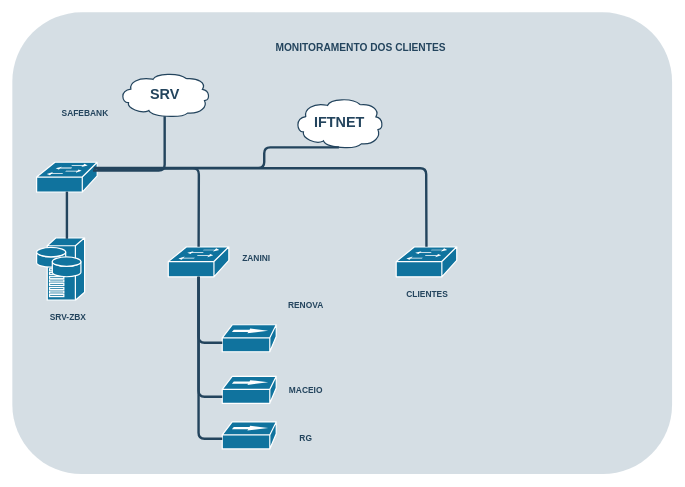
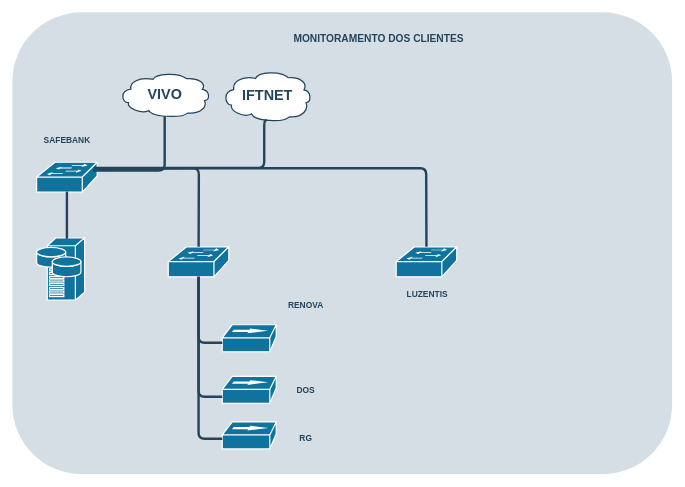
- <mxCell id="20" value="&lt;font color=&quot;#23445d&quot; style=&quot;font-size: 17px&quot;&gt;MONITORAMENTO DOS CLIENTES&lt;/font&gt;" style="rounded=1;whiteSpace=wrap;html=1;strokeColor=none;fillColor=none;fontSize=14;fontColor=#742B21;align=center;fontStyle=1" parent="1" vertex="1"><mxGeometry x="450.5" y="60" width="300" height="40" as="geometry" /></mxCell>
+ <mxCell id="20" value="&lt;font color=&quot;#23445d&quot; style=&quot;font-size: 17px&quot;&gt;MONITORAMENTO DOS CLIENTES&lt;/font&gt;" style="rounded=1;whiteSpace=wrap;html=1;strokeColor=none;fillColor=none;fontSize=14;fontColor=#742B21;align=center;fontStyle=1" parent="1" vertex="1"><mxGeometry x="480.5" y="45" width="300" height="40" as="geometry" /></mxCell>
- <mxCell id="4" value="SRV" style="shape=mxgraph.cisco.storage.cloud;html=1;dashed=0;strokeColor=#23445D;fillColor=#ffffff;strokeWidth=2;fontFamily=Helvetica;fontSize=24;fontColor=#23445D;align=center;fontStyle=1" parent="1" vertex="1"><mxGeometry x="198" width="152" height="74" as="geometry" y="120" /></mxCell>
+ <mxCell id="4" value="VIVO" style="shape=mxgraph.cisco.storage.cloud;html=1;dashed=0;strokeColor=#23445D;fillColor=#ffffff;strokeWidth=2;fontFamily=Helvetica;fontSize=24;fontColor=#23445D;align=center;fontStyle=1" parent="1" vertex="1"><mxGeometry x="198" width="152" height="74" as="geometry" y="120" /></mxCell>
- <mxCell id="22" value="&lt;font color=&quot;#23445d&quot;&gt;SAFEBANK&lt;/font&gt;" style="rounded=1;whiteSpace=wrap;html=1;strokeColor=none;fillColor=none;fontSize=14;fontColor=#742B21;align=center;fontStyle=1" parent="1" vertex="1"><mxGeometry x="104.5" y="178" width="73" height="19" as="geometry" /></mxCell>
+ <mxCell id="22" value="&lt;font color=&quot;#23445d&quot;&gt;SAFEBANK&lt;/font&gt;" style="rounded=1;whiteSpace=wrap;html=1;strokeColor=none;fillColor=none;fontSize=14;fontColor=#742B21;align=center;fontStyle=1" parent="1" vertex="1"><mxGeometry x="74.5" y="223" width="73" height="19" as="geometry" /></mxCell>
- <mxCell id="5" value="IFTNET" style="shape=mxgraph.cisco.storage.cloud;html=1;dashed=0;strokeColor=#23445D;fillColor=#ffffff;strokeWidth=2;fontFamily=Helvetica;fontSize=24;fontColor=#23445D;fontStyle=1" parent="1" vertex="1"><mxGeometry x="490" y="162" width="149" height="84" as="geometry" /></mxCell>
+ <mxCell id="5" value="IFTNET" style="shape=mxgraph.cisco.storage.cloud;html=1;dashed=0;strokeColor=#23445D;fillColor=#ffffff;strokeWidth=2;fontFamily=Helvetica;fontSize=24;fontColor=#23445D;fontStyle=1" parent="1" vertex="1"><mxGeometry x="370" y="117" width="149" height="84" as="geometry" /></mxCell>
- <mxCell id="24" value="ZANINI" style="rounded=1;whiteSpace=wrap;html=1;strokeColor=none;fillColor=none;fontSize=14;fontColor=#23445D;align=center;fontStyle=1" parent="1" vertex="1"><mxGeometry x="394" y="420" width="66" height="19" as="geometry" /></mxCell>
- <mxCell id="25" value="CLIENTES" style="rounded=1;whiteSpace=wrap;html=1;strokeColor=none;fillColor=none;fontSize=14;fontColor=#23445D;align=center;fontStyle=1" parent="1" vertex="1"><mxGeometry x="672.5" y="480" width="78" height="20" as="geometry" /></mxCell>
+ <mxCell id="25" value="LUZENTIS" style="rounded=1;whiteSpace=wrap;html=1;strokeColor=none;fillColor=none;fontSize=14;fontColor=#23445D;align=center;fontStyle=1" parent="1" vertex="1"><mxGeometry x="672.5" y="480" width="78" height="20" as="geometry" /></mxCell>
- <mxCell id="23" value="SRV-ZBX" style="rounded=1;whiteSpace=wrap;html=1;strokeColor=none;fillColor=none;fontSize=14;fontColor=#23445D;align=center;fontStyle=1" parent="1" vertex="1"><mxGeometry x="63.5" y="519" width="98" height="19" as="geometry" /></mxCell>
- <mxCell id="21" value="&lt;font color=&quot;#23445d&quot;&gt;MACEIO&lt;/font&gt;" style="rounded=1;whiteSpace=wrap;html=1;strokeColor=none;fillColor=none;fontSize=14;fontColor=#742B21;align=center;fontStyle=1" parent="1" vertex="1"><mxGeometry x="438" y="640" width="143" height="19" as="geometry" /></mxCell>
+ <mxCell id="21" value="&lt;font color=&quot;#23445d&quot;&gt;DOS&lt;/font&gt;" style="rounded=1;whiteSpace=wrap;html=1;strokeColor=none;fillColor=none;fontSize=14;fontColor=#742B21;align=center;fontStyle=1" parent="1" vertex="1"><mxGeometry x="438" y="640" width="143" height="19" as="geometry" /></mxCell>
